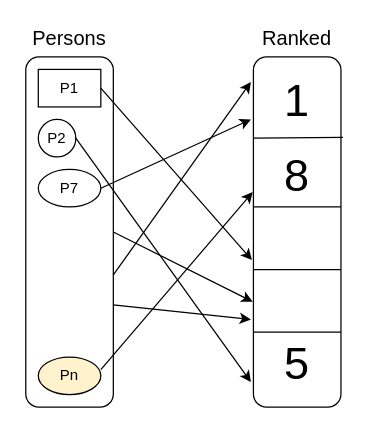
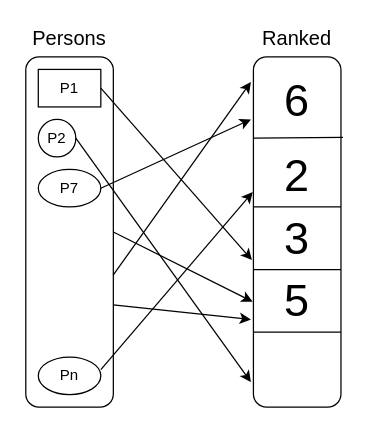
- <mxCell id="22" value="&lt;font style=&quot;font-size: 36px&quot;&gt;1&lt;/font&gt;" style="text;html=1;strokeColor=none;fillColor=none;align=center;verticalAlign=middle;whiteSpace=wrap;rounded=0;" parent="16" vertex="1"><mxGeometry x="15" y="20" width="40" height="30" as="geometry" /></mxCell>
+ <mxCell id="22" value="&lt;font style=&quot;font-size: 36px&quot;&gt;6&lt;/font&gt;" style="text;html=1;strokeColor=none;fillColor=none;align=center;verticalAlign=middle;whiteSpace=wrap;rounded=0;" parent="16" vertex="1"><mxGeometry x="15" y="20" width="40" height="30" as="geometry" /></mxCell>
- <mxCell id="23" value="&lt;span style=&quot;font-size: 36px&quot;&gt;8&lt;/span&gt;" style="text;html=1;strokeColor=none;fillColor=none;align=center;verticalAlign=middle;whiteSpace=wrap;rounded=0;" parent="16" vertex="1"><mxGeometry x="15" y="80" width="40" height="30" as="geometry" /></mxCell>
+ <mxCell id="23" value="&lt;span style=&quot;font-size: 36px&quot;&gt;2&lt;/span&gt;" style="text;html=1;strokeColor=none;fillColor=none;align=center;verticalAlign=middle;whiteSpace=wrap;rounded=0;" parent="16" vertex="1"><mxGeometry x="15" y="80" width="40" height="30" as="geometry" /></mxCell>
+ <mxCell id="24" value="&lt;font style=&quot;font-size: 36px&quot;&gt;3&lt;/font&gt;" style="text;html=1;strokeColor=none;fillColor=none;align=center;verticalAlign=middle;whiteSpace=wrap;rounded=0;" parent="16" vertex="1"><mxGeometry x="15" y="130" width="40" height="30" as="geometry" /></mxCell>
- <mxCell id="25" value="&lt;font style=&quot;font-size: 36px&quot;&gt;5&lt;/font&gt;" style="text;html=1;strokeColor=none;fillColor=none;align=center;verticalAlign=middle;whiteSpace=wrap;rounded=0;" parent="16" vertex="1"><mxGeometry x="15" y="230" width="40" height="30" as="geometry" /></mxCell>
+ <mxCell id="25" value="&lt;font style=&quot;font-size: 36px&quot;&gt;5&lt;/font&gt;" style="text;html=1;strokeColor=none;fillColor=none;align=center;verticalAlign=middle;whiteSpace=wrap;rounded=0;" parent="16" vertex="1"><mxGeometry x="15" y="180" width="40" height="30" as="geometry" /></mxCell>
- <mxCell id="6" value="Pn" style="ellipse;whiteSpace=wrap;html=1;fillColor=#fff2cc;" parent="1" vertex="1"><mxGeometry x="30" y="285" width="50" height="30" as="geometry" /></mxCell>
+ <mxCell id="6" value="Pn" style="ellipse;whiteSpace=wrap;html=1;" parent="1" vertex="1"><mxGeometry x="30" y="285" width="50" height="30" as="geometry" /></mxCell>
